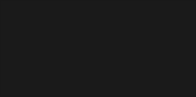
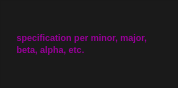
+ <mxCell id="2" value="specification per minor, major, beta, alpha, etc." style="text;html=1;strokeColor=none;fillColor=none;align=left;verticalAlign=middle;whiteSpace=wrap;rounded=0;fontColor=#990099;fontStyle=1" vertex="1" parent="1"><mxGeometry x="20" y="20" width="195" height="75" as="geometry" /></mxCell>
